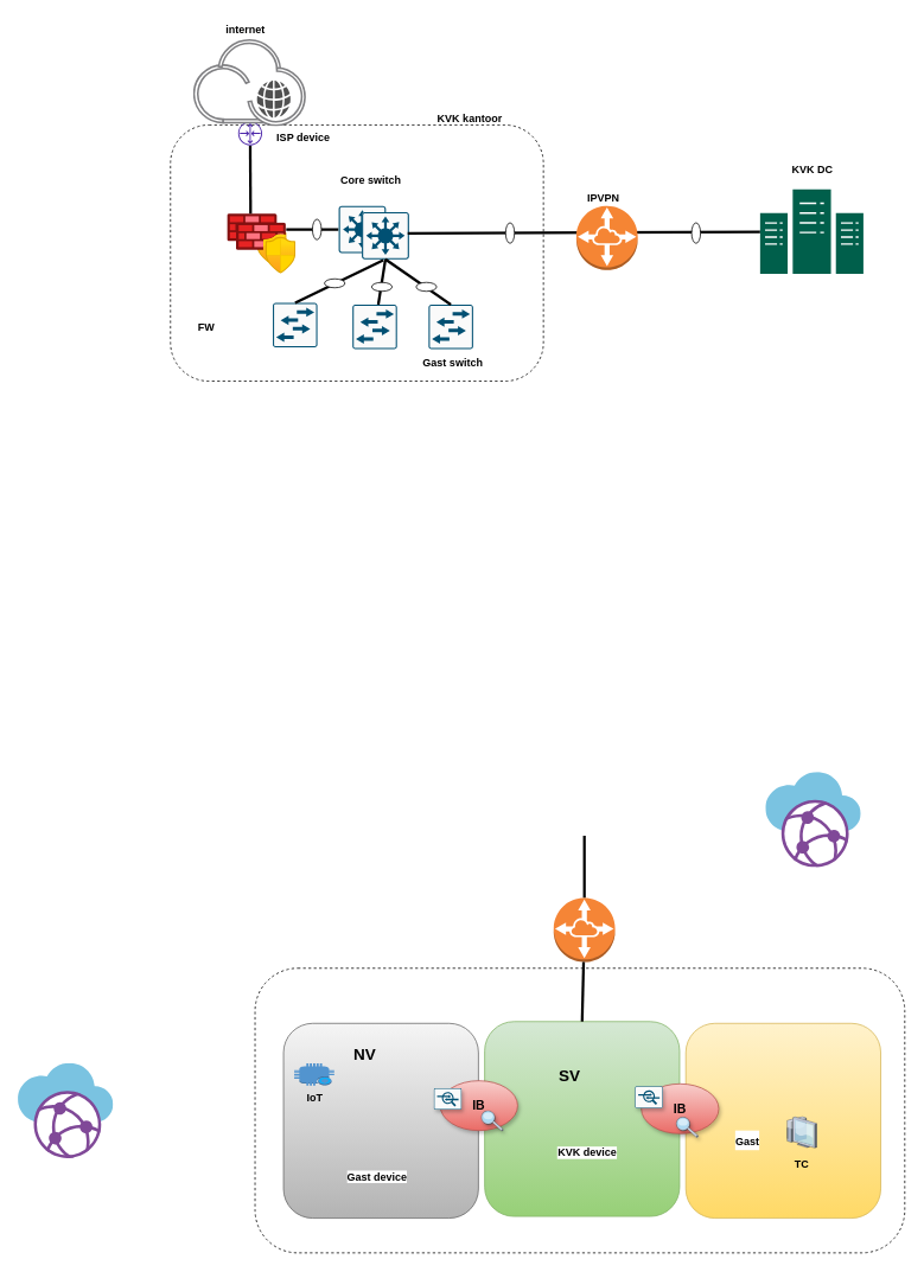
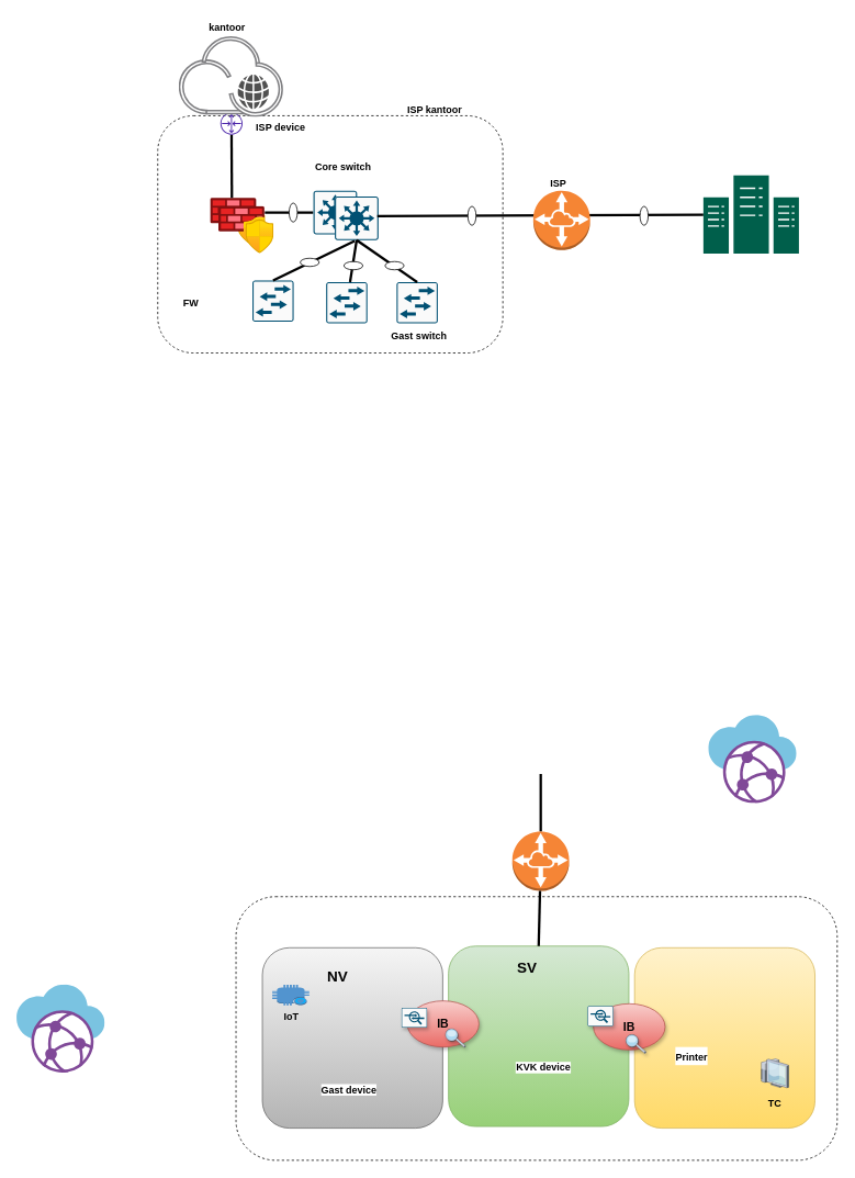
- <mxCell id="40" value="&lt;b&gt;internet&lt;/b&gt;" style="text;html=1;resizable=0;autosize=1;align=center;verticalAlign=middle;points=[];fillColor=none;strokeColor=none;rounded=0;" parent="1" vertex="1"><mxGeometry x="244" y="20" width="62" height="26" as="geometry" /></mxCell>
+ <mxCell id="40" value="&lt;b&gt;kantoor&lt;/b&gt;" style="text;html=1;resizable=0;autosize=1;align=center;verticalAlign=middle;points=[];fillColor=none;strokeColor=none;rounded=0;" parent="1" vertex="1"><mxGeometry x="244" y="20" width="62" height="26" as="geometry" /></mxCell>
- <mxCell id="53" value="&lt;b&gt;KVK kantoor&lt;/b&gt;" style="text;html=1;resizable=0;autosize=1;align=center;verticalAlign=middle;points=[];fillColor=none;strokeColor=none;rounded=0;" parent="1" vertex="1"><mxGeometry x="481" y="120" width="91" height="26" as="geometry" /></mxCell>
+ <mxCell id="53" value="&lt;b&gt;ISP kantoor&lt;/b&gt;" style="text;html=1;resizable=0;autosize=1;align=center;verticalAlign=middle;points=[];fillColor=none;strokeColor=none;rounded=0;" parent="1" vertex="1"><mxGeometry x="481" y="120" width="91" height="26" as="geometry" /></mxCell>
- <mxCell id="46" value="&lt;b&gt;KVK DC&lt;/b&gt;" style="text;html=1;resizable=0;autosize=1;align=center;verticalAlign=middle;points=[];fillColor=none;strokeColor=none;rounded=0;" parent="1" vertex="1"><mxGeometry x="879.5" y="177" width="64" height="26" as="geometry" /></mxCell>
- <mxCell id="45" value="&lt;b&gt;IPVPN&lt;/b&gt;" style="text;html=1;resizable=0;autosize=1;align=center;verticalAlign=middle;points=[];fillColor=none;strokeColor=none;rounded=0;" parent="1" vertex="1"><mxGeometry x="650" y="209" width="54" height="26" as="geometry" /></mxCell>
+ <mxCell id="45" value="&lt;b&gt;ISP&lt;/b&gt;" style="text;html=1;resizable=0;autosize=1;align=center;verticalAlign=middle;points=[];fillColor=none;strokeColor=none;rounded=0;" parent="1" vertex="1"><mxGeometry x="650" y="209" width="54" height="26" as="geometry" /></mxCell>
- <mxCell id="12" value="&lt;font style=&quot;font-size: 18px;&quot;&gt;&lt;b&gt;SV&lt;/b&gt;&lt;/font&gt;" style="text;html=1;resizable=0;autosize=1;align=center;verticalAlign=middle;points=[];fillColor=none;strokeColor=none;rounded=0;shadow=0;glass=0;sketch=0;" parent="1" vertex="1"><mxGeometry x="618" y="1193" width="42" height="34" as="geometry" /></mxCell>
+ <mxCell id="12" value="&lt;font style=&quot;font-size: 18px;&quot;&gt;&lt;b&gt;SV&lt;/b&gt;&lt;/font&gt;" style="text;html=1;resizable=0;autosize=1;align=center;verticalAlign=middle;points=[];fillColor=none;strokeColor=none;rounded=0;shadow=0;glass=0;sketch=0;" parent="1" vertex="1"><mxGeometry x="618" y="1158" width="42" height="34" as="geometry" /></mxCell>
- <mxCell id="13" value="&lt;font style=&quot;font-size: 12px;&quot;&gt;&lt;b&gt;TC&lt;/b&gt;&lt;/font&gt;" style="verticalLabelPosition=bottom;sketch=0;aspect=fixed;html=1;verticalAlign=top;strokeColor=none;align=center;outlineConnect=0;shape=mxgraph.citrix.thin_client;rounded=1;shadow=0;glass=0;fontSize=18;gradientColor=none;" parent="1" vertex="1"><mxGeometry x="882" y="1255" width="35" height="35" as="geometry" /></mxCell>
+ <mxCell id="13" value="&lt;font style=&quot;font-size: 12px;&quot;&gt;&lt;b&gt;TC&lt;/b&gt;&lt;/font&gt;" style="verticalLabelPosition=bottom;sketch=0;aspect=fixed;html=1;verticalAlign=top;strokeColor=none;align=center;outlineConnect=0;shape=mxgraph.citrix.thin_client;rounded=1;shadow=0;glass=0;fontSize=18;gradientColor=none;" parent="1" vertex="1"><mxGeometry x="922" y="1285" width="35" height="35" as="geometry" /></mxCell>
- <mxCell id="14" value="&lt;font style=&quot;font-size: 12px;&quot;&gt;&lt;b&gt;Gast&lt;/b&gt;&lt;/font&gt;" style="shape=image;html=1;verticalAlign=top;verticalLabelPosition=bottom;labelBackgroundColor=#ffffff;imageAspect=0;aspect=fixed;image=https://cdn4.iconfinder.com/data/icons/Primo_Icons/PNG/128x128/print.png;rounded=1;shadow=0;glass=0;sketch=0;fontSize=18;gradientColor=none;" parent="1" vertex="1"><mxGeometry x="817" y="1221" width="43" height="43" as="geometry" /></mxCell>
+ <mxCell id="14" value="&lt;font style=&quot;font-size: 12px;&quot;&gt;&lt;b&gt;Printer&lt;/b&gt;&lt;/font&gt;" style="shape=image;html=1;verticalAlign=top;verticalLabelPosition=bottom;labelBackgroundColor=#ffffff;imageAspect=0;aspect=fixed;image=https://cdn4.iconfinder.com/data/icons/Primo_Icons/PNG/128x128/print.png;rounded=1;shadow=0;glass=0;sketch=0;fontSize=18;gradientColor=none;" parent="1" vertex="1"><mxGeometry x="817" y="1221" width="43" height="43" as="geometry" /></mxCell>
